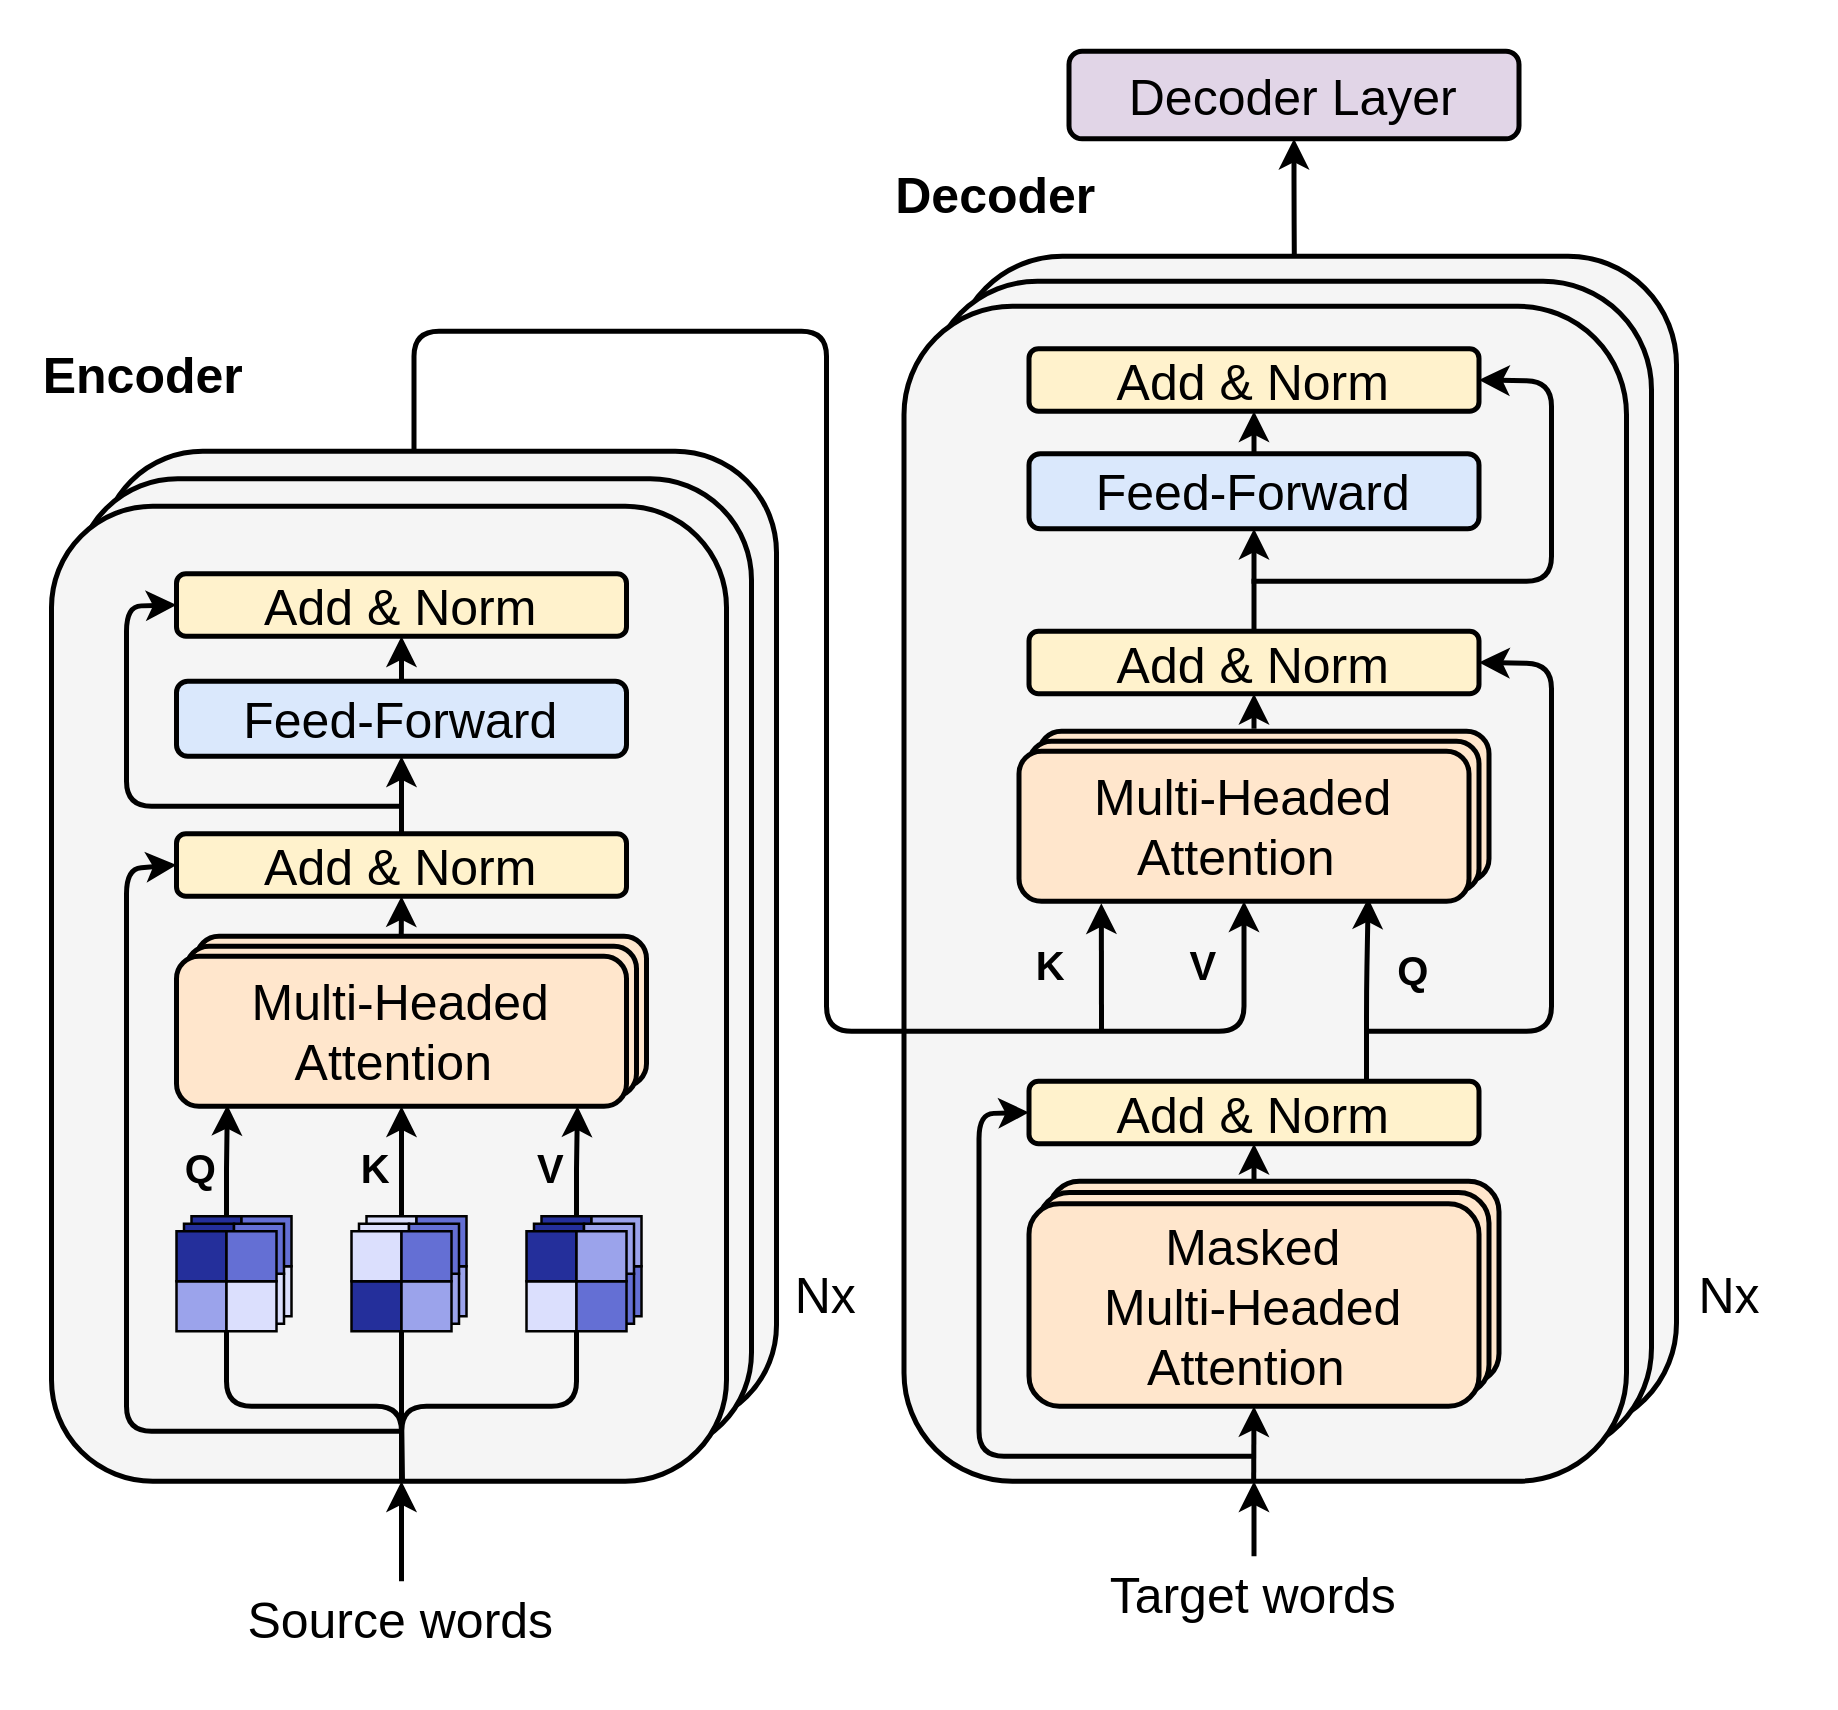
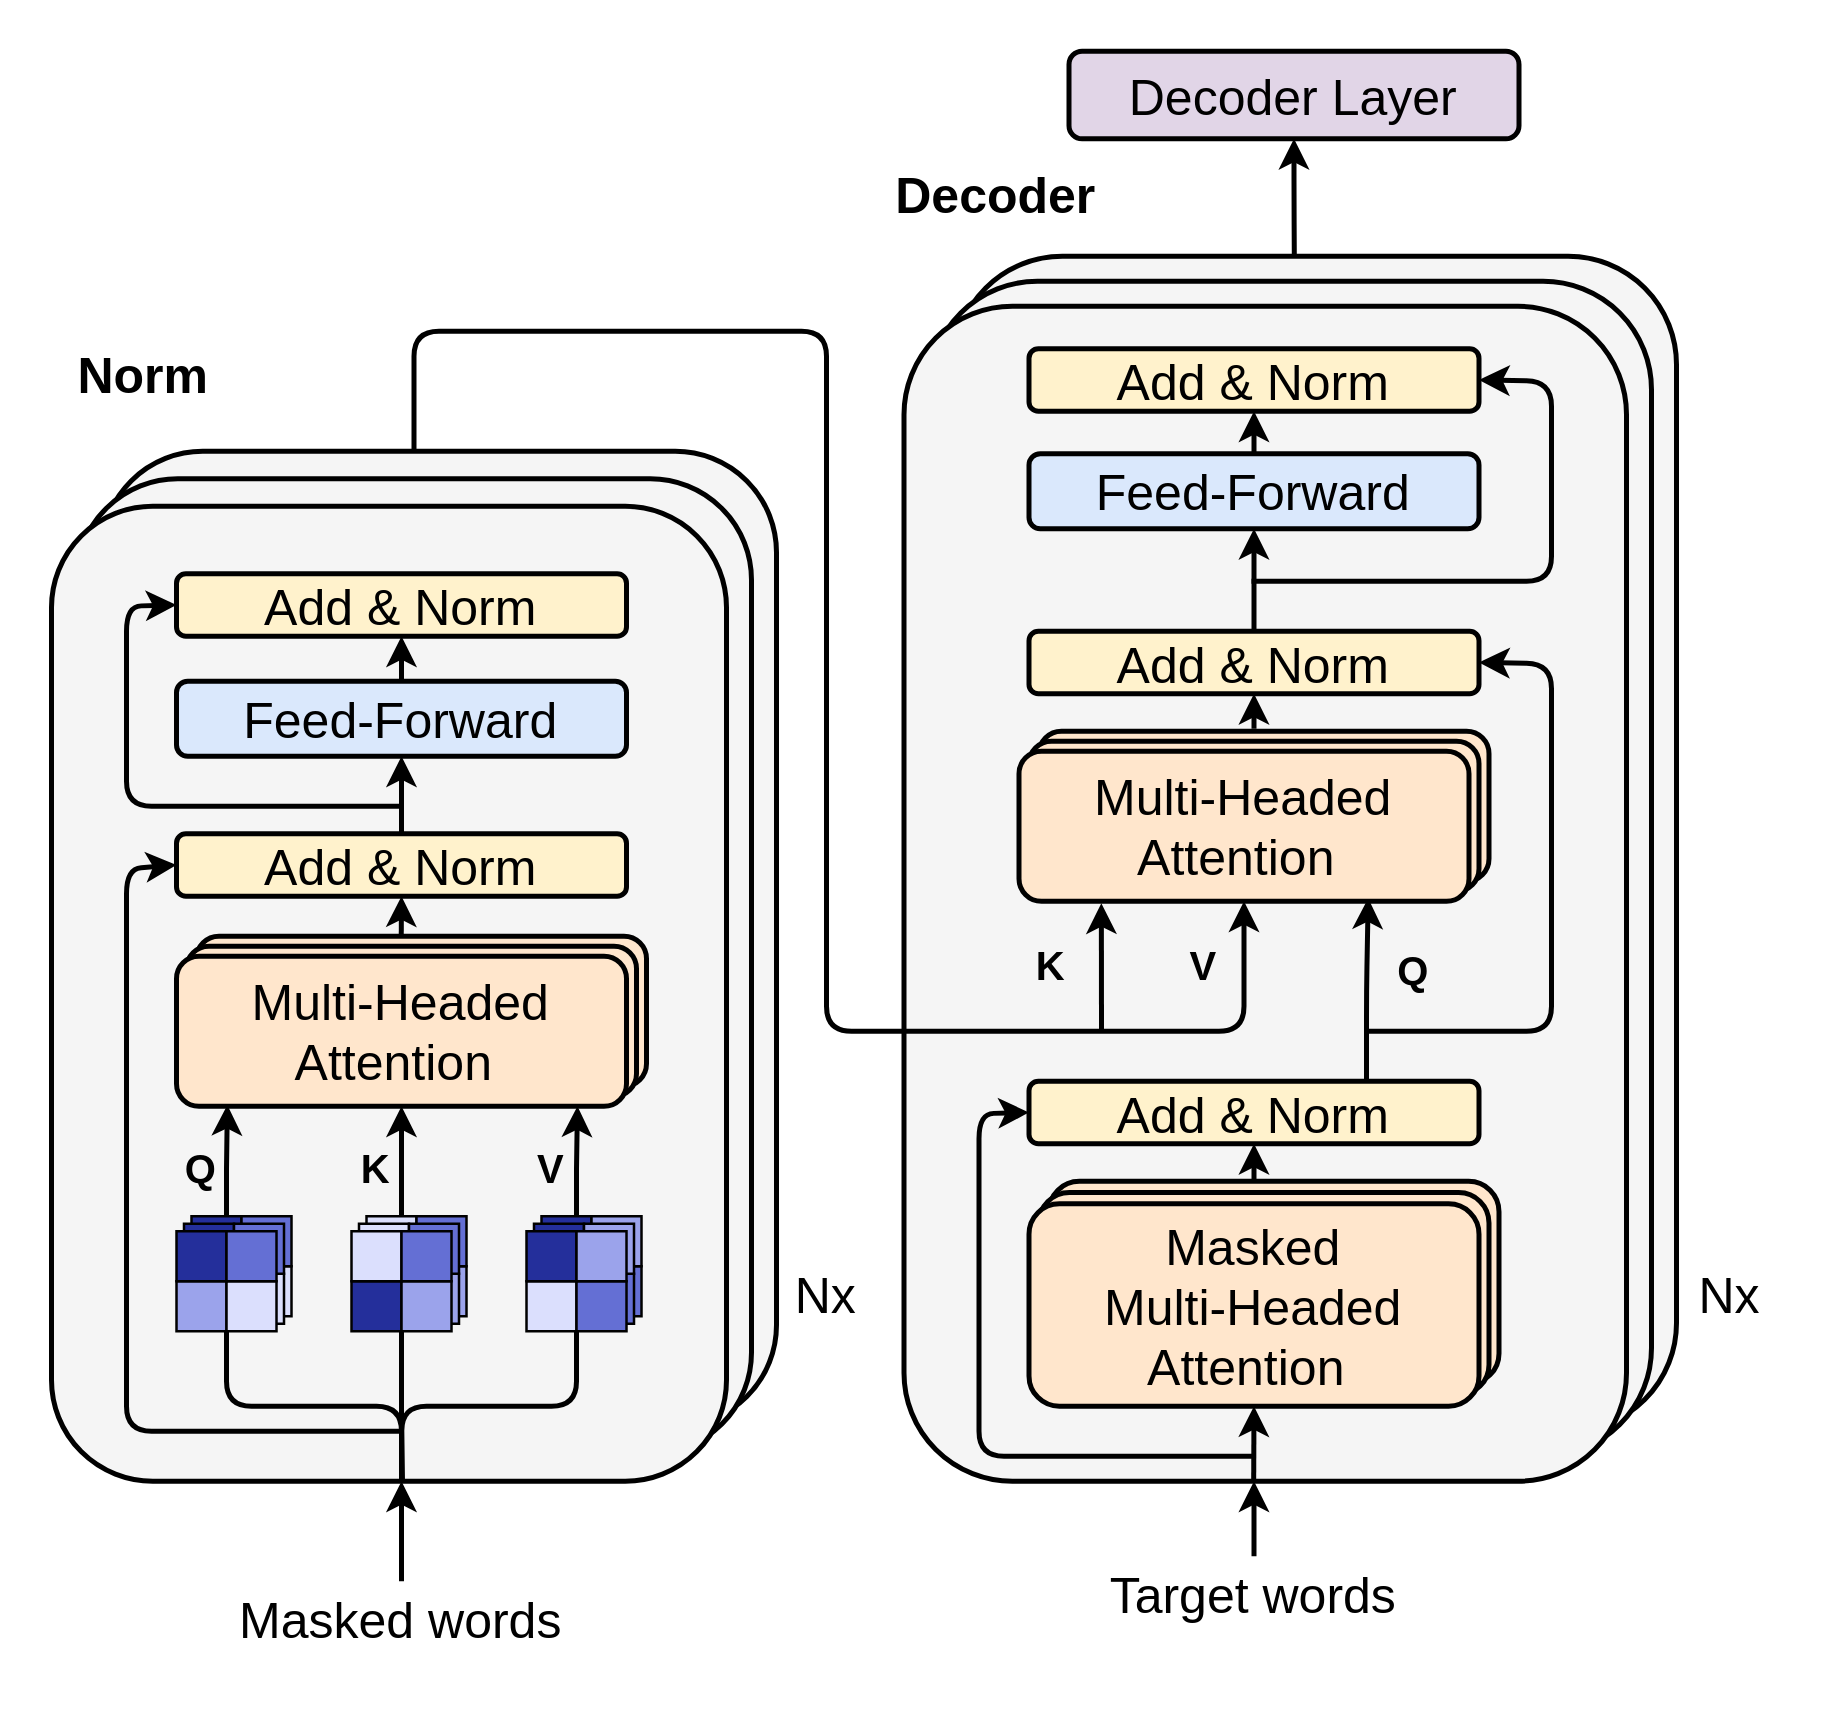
- <mxCell id="7" value="Encoder" style="text;html=1;strokeColor=none;fillColor=none;align=center;verticalAlign=middle;whiteSpace=wrap;rounded=0;fontSize=20;fontStyle=1" vertex="1" parent="1"><mxGeometry x="27" y="134" width="60" height="30" as="geometry" /></mxCell>
+ <mxCell id="7" value="Norm" style="text;html=1;strokeColor=none;fillColor=none;align=center;verticalAlign=middle;whiteSpace=wrap;rounded=0;fontSize=20;fontStyle=1" vertex="1" parent="1"><mxGeometry x="27" y="134" width="60" height="30" as="geometry" /></mxCell>
- <mxCell id="6" value="Source words" style="text;html=1;strokeColor=none;fillColor=none;align=center;verticalAlign=middle;whiteSpace=wrap;rounded=0;strokeWidth=1;fontSize=20;" vertex="1" parent="1"><mxGeometry x="60" y="632" width="200" height="30" as="geometry" /></mxCell>
+ <mxCell id="6" value="Masked words" style="text;html=1;strokeColor=none;fillColor=none;align=center;verticalAlign=middle;whiteSpace=wrap;rounded=0;strokeWidth=1;fontSize=20;" vertex="1" parent="1"><mxGeometry x="60" y="632" width="200" height="30" as="geometry" /></mxCell>
